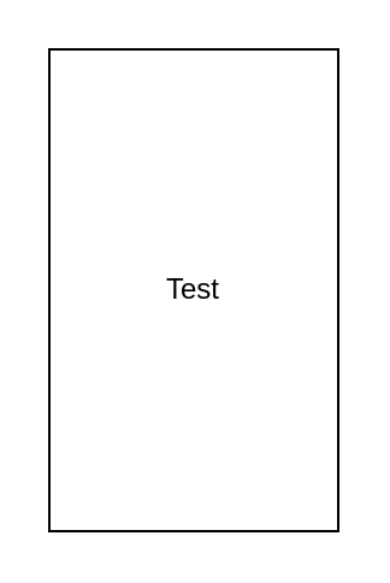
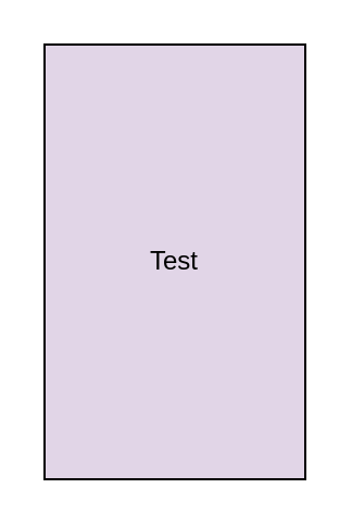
- <mxCell id="2" value="Test" style="rounded=0;whiteSpace=wrap;html=1;" vertex="1" parent="1"><mxGeometry x="20" y="20" width="120" height="200" as="geometry" /></mxCell>
+ <mxCell id="2" value="Test" style="rounded=0;whiteSpace=wrap;html=1;fillColor=#e1d5e7;" vertex="1" parent="1"><mxGeometry x="20" y="20" width="120" height="200" as="geometry" /></mxCell>
